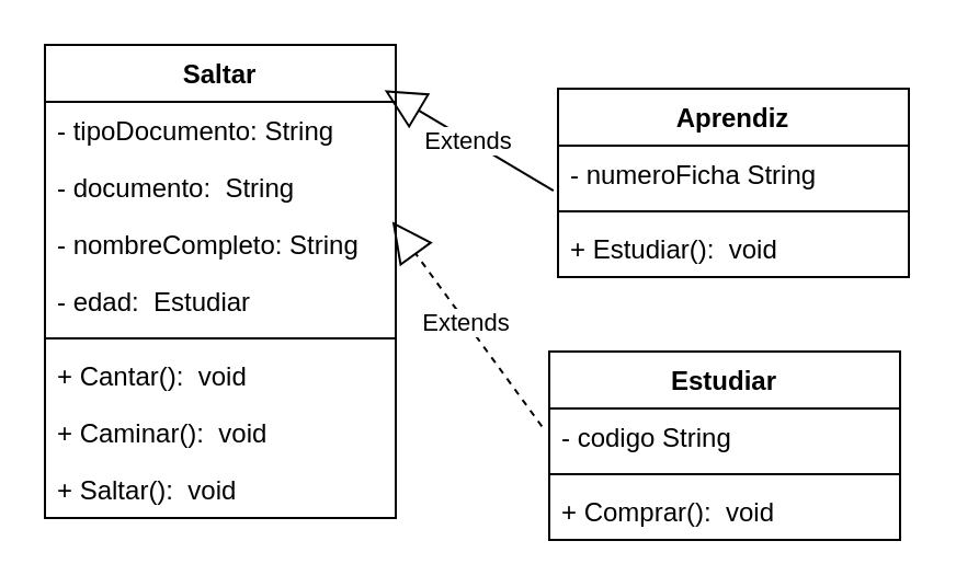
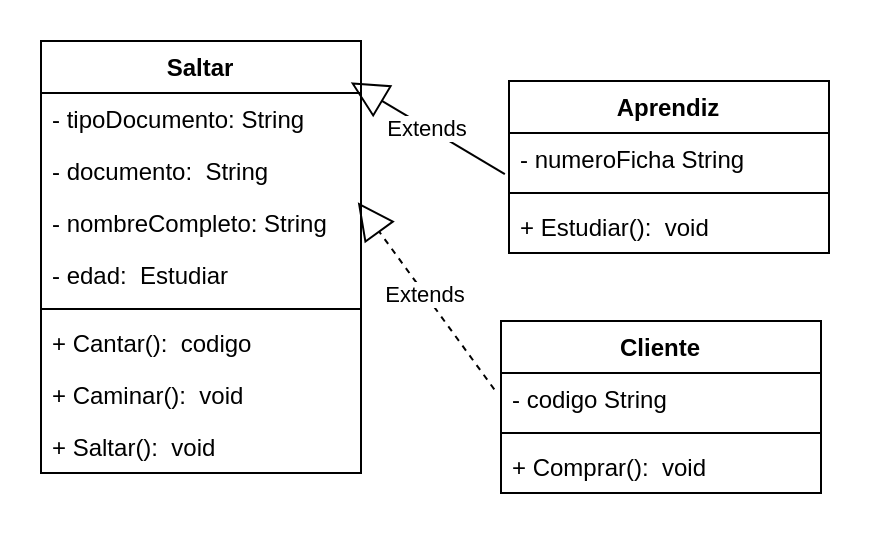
- <mxCell id="8" value="+ Cantar():&amp;nbsp; void" style="text;strokeColor=none;fillColor=none;align=left;verticalAlign=top;spacingLeft=4;spacingRight=4;overflow=hidden;rotatable=0;points=[[0,0.5],[1,0.5]];portConstraint=eastwest;whiteSpace=wrap;html=1;" vertex="1" parent="2"><mxGeometry y="138" width="160" height="26" as="geometry" /></mxCell>
+ <mxCell id="8" value="+ Cantar():&amp;nbsp; codigo" style="text;strokeColor=none;fillColor=none;align=left;verticalAlign=top;spacingLeft=4;spacingRight=4;overflow=hidden;rotatable=0;points=[[0,0.5],[1,0.5]];portConstraint=eastwest;whiteSpace=wrap;html=1;" vertex="1" parent="2"><mxGeometry y="138" width="160" height="26" as="geometry" /></mxCell>
- <mxCell id="16" value="Estudiar" style="swimlane;fontStyle=1;align=center;verticalAlign=top;childLayout=stackLayout;horizontal=1;startSize=26;horizontalStack=0;resizeParent=1;resizeParentMax=0;resizeLast=0;collapsible=1;marginBottom=0;whiteSpace=wrap;html=1;" vertex="1" parent="1"><mxGeometry x="250" y="160" width="160" height="86" as="geometry" /></mxCell>
+ <mxCell id="16" value="Cliente" style="swimlane;fontStyle=1;align=center;verticalAlign=top;childLayout=stackLayout;horizontal=1;startSize=26;horizontalStack=0;resizeParent=1;resizeParentMax=0;resizeLast=0;collapsible=1;marginBottom=0;whiteSpace=wrap;html=1;" vertex="1" parent="1"><mxGeometry x="250" y="160" width="160" height="86" as="geometry" /></mxCell>
